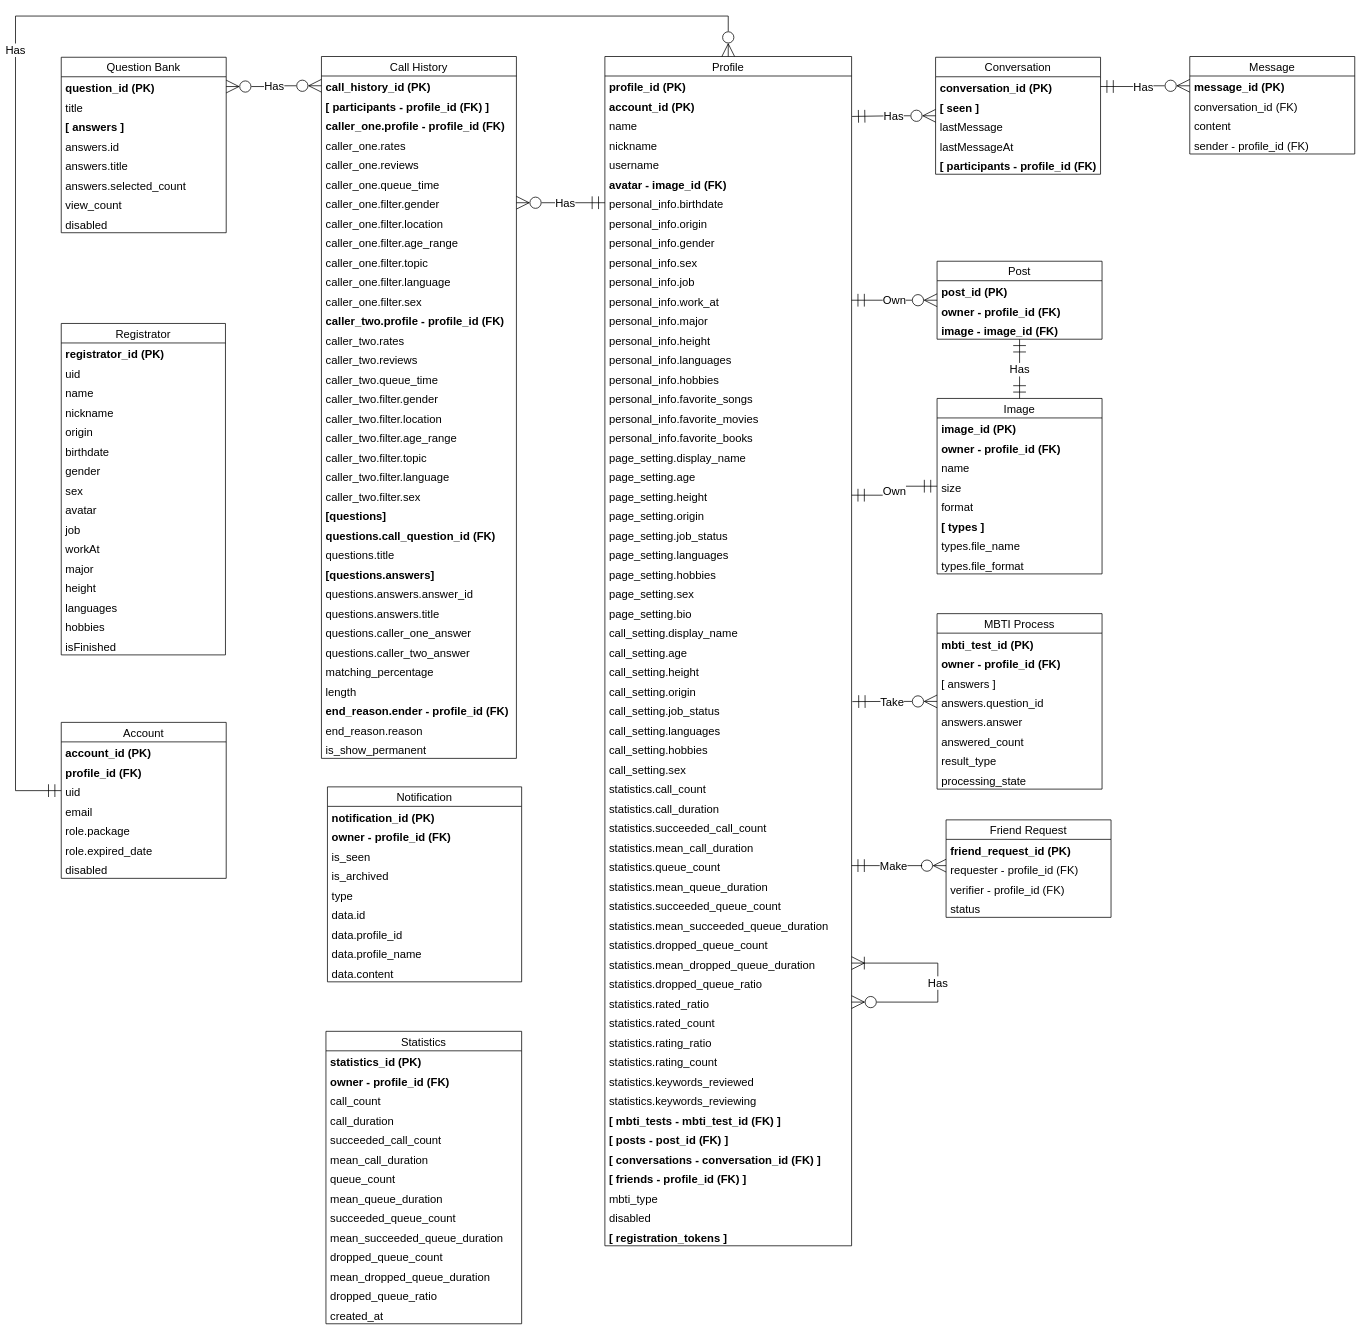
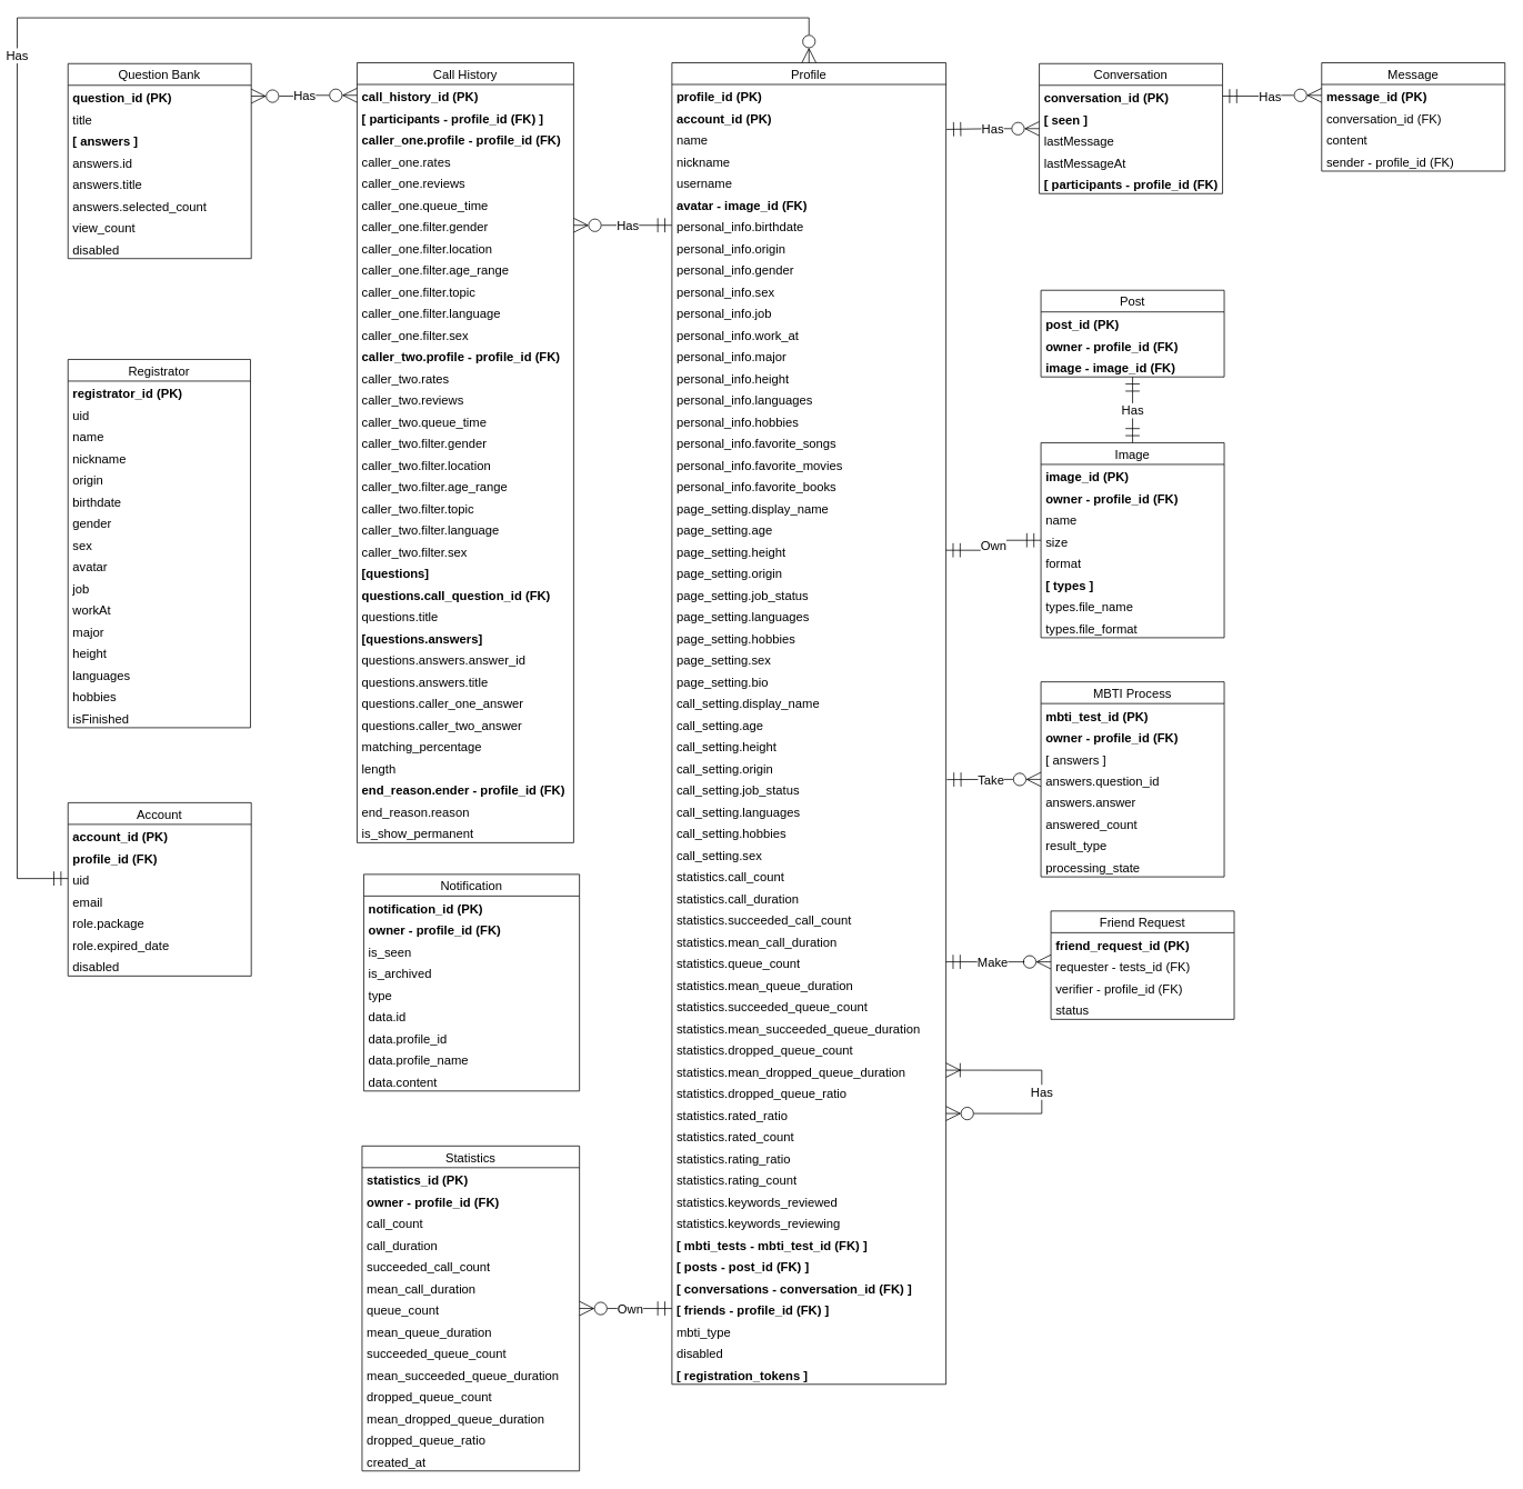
- <mxCell id="199" value="Own" style="edgeStyle=orthogonalEdgeStyle;rounded=0;orthogonalLoop=1;jettySize=auto;html=1;entryX=1;entryY=0.5;entryDx=0;entryDy=0;fontSize=15;endArrow=ERmandOne;endFill=0;startArrow=ERzeroToMany;startFill=0;endSize=15;startSize=15;" parent="1" source="201" target="23" edge="1"><mxGeometry relative="1" as="geometry" /></mxCell>
- <mxCell id="166" value="requester - profile_id (FK)" style="text;strokeColor=none;fillColor=none;align=left;verticalAlign=top;spacingLeft=4;spacingRight=4;overflow=hidden;rotatable=0;points=[[0,0.5],[1,0.5]];portConstraint=eastwest;fontStyle=0;fontSize=15;" parent="164" vertex="1"><mxGeometry y="52" width="220" height="26" as="geometry" /></mxCell>
+ <mxCell id="166" value="requester - tests_id (FK)" style="text;strokeColor=none;fillColor=none;align=left;verticalAlign=top;spacingLeft=4;spacingRight=4;overflow=hidden;rotatable=0;points=[[0,0.5],[1,0.5]];portConstraint=eastwest;fontStyle=0;fontSize=15;" parent="164" vertex="1"><mxGeometry y="52" width="220" height="26" as="geometry" /></mxCell>
+ <mxCell id="90" value="Own" style="edgeStyle=orthogonalEdgeStyle;rounded=0;orthogonalLoop=1;jettySize=auto;html=1;entryX=0;entryY=0.5;entryDx=0;entryDy=0;fontSize=15;endArrow=ERmandOne;endFill=0;startArrow=ERzeroToMany;startFill=0;endSize=15;startSize=15;" parent="1" source="91" target="68" edge="1"><mxGeometry x="0.099" relative="1" as="geometry"><mxPoint as="offset" /></mxGeometry></mxCell>
